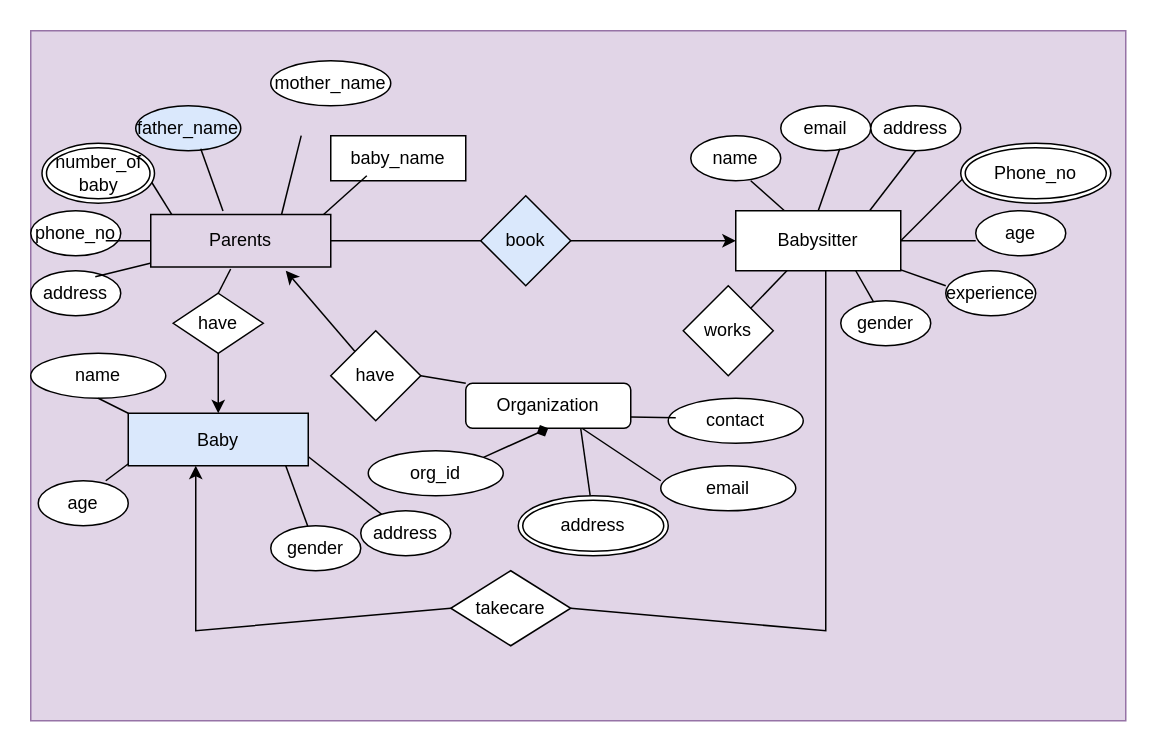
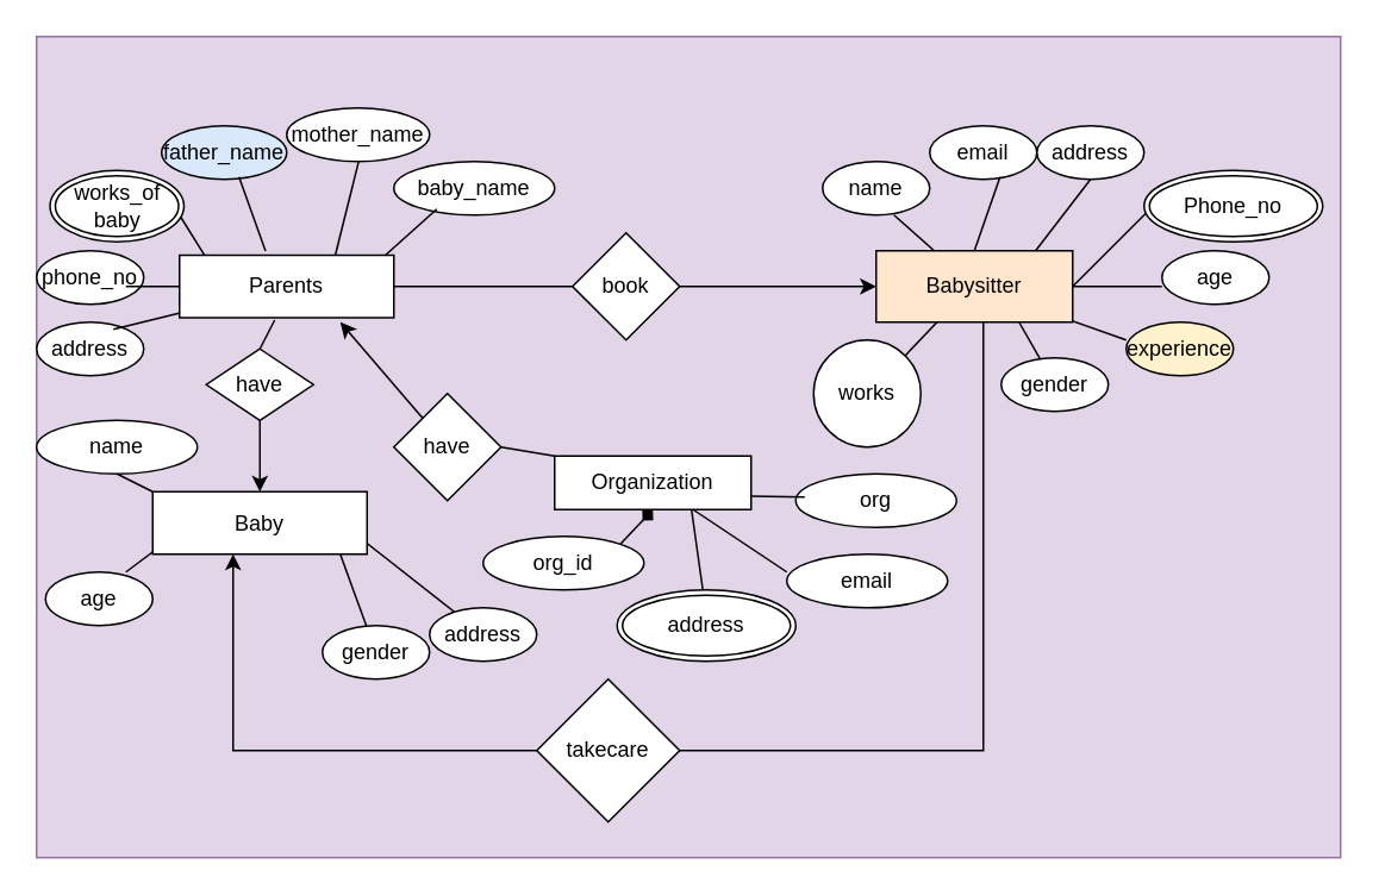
- <mxCell id="27" value="mother_name" style="ellipse;whiteSpace=wrap;html=1;" parent="1" vertex="1"><mxGeometry x="180" y="40" width="80" height="30" as="geometry" /></mxCell>
+ <mxCell id="27" value="mother_name" style="ellipse;whiteSpace=wrap;html=1;" parent="1" vertex="1"><mxGeometry x="160" y="60" width="80" height="30" as="geometry" /></mxCell>
- <mxCell id="25" value="baby_name" style="whiteSpace=wrap;html=1;rounded=0;" parent="1" vertex="1"><mxGeometry x="220" y="90" width="90" height="30" as="geometry" /></mxCell>
+ <mxCell id="25" value="baby_name" style="ellipse;whiteSpace=wrap;html=1;" parent="1" vertex="1"><mxGeometry x="220" y="90" width="90" height="30" as="geometry" /></mxCell>
- <mxCell id="62" value="number_of&lt;br&gt;baby" style="ellipse;shape=doubleEllipse;margin=3;whiteSpace=wrap;html=1;align=center;" parent="1" vertex="1"><mxGeometry x="27.5" y="95" width="75" height="40" as="geometry" /></mxCell>
+ <mxCell id="62" value="works_of&lt;br&gt;baby" style="ellipse;shape=doubleEllipse;margin=3;whiteSpace=wrap;html=1;align=center;" parent="1" vertex="1"><mxGeometry x="27.5" y="95" width="75" height="40" as="geometry" /></mxCell>
- <mxCell id="50" value="Parents" style="rounded=0;whiteSpace=wrap;html=1;fillColor=#e1d5e7;" parent="1" vertex="1"><mxGeometry x="100" y="142.5" width="120" height="35" as="geometry" /></mxCell>
+ <mxCell id="50" value="Parents" style="rounded=0;whiteSpace=wrap;html=1;" parent="1" vertex="1"><mxGeometry x="100" y="142.5" width="120" height="35" as="geometry" /></mxCell>
- <mxCell id="5" value="book" style="rhombus;whiteSpace=wrap;html=1;fillColor=#dae8fc;" parent="1" vertex="1"><mxGeometry x="320" y="130" width="60" height="60" as="geometry" /></mxCell>
+ <mxCell id="5" value="book" style="rhombus;whiteSpace=wrap;html=1;" parent="1" vertex="1"><mxGeometry x="320" y="130" width="60" height="60" as="geometry" /></mxCell>
- <mxCell id="48" value="Babysitter" style="rounded=0;whiteSpace=wrap;html=1;" parent="1" vertex="1"><mxGeometry x="490" y="140" width="110" height="40" as="geometry" /></mxCell>
+ <mxCell id="48" value="Babysitter" style="rounded=0;whiteSpace=wrap;html=1;fillColor=#ffe6cc;" parent="1" vertex="1"><mxGeometry x="490" y="140" width="110" height="40" as="geometry" /></mxCell>
- <mxCell id="16" value="experience" style="ellipse;whiteSpace=wrap;html=1;" parent="1" vertex="1"><mxGeometry x="630" y="180" width="60" height="30" as="geometry" /></mxCell>
+ <mxCell id="16" value="experience" style="ellipse;whiteSpace=wrap;html=1;fillColor=#fff2cc;" parent="1" vertex="1"><mxGeometry x="630" y="180" width="60" height="30" as="geometry" /></mxCell>
- <mxCell id="4" value="works" style="rhombus;whiteSpace=wrap;html=1;" parent="1" vertex="1"><mxGeometry x="455" y="190" width="60" height="60" as="geometry" /></mxCell>
+ <mxCell id="4" value="works" style="ellipse;whiteSpace=wrap;html=1;" parent="1" vertex="1"><mxGeometry x="455" y="190" width="60" height="60" as="geometry" /></mxCell>
- <mxCell id="47" value="Organization" style="whiteSpace=wrap;html=1;rounded=1;" parent="1" vertex="1"><mxGeometry x="310" y="255" width="110" height="30" as="geometry" /></mxCell>
+ <mxCell id="47" value="Organization" style="rounded=0;whiteSpace=wrap;html=1;" parent="1" vertex="1"><mxGeometry x="310" y="255" width="110" height="30" as="geometry" /></mxCell>
- <mxCell id="11" value="contact" style="ellipse;whiteSpace=wrap;html=1;" parent="1" vertex="1"><mxGeometry x="445" y="265" width="90" height="30" as="geometry" /></mxCell>
+ <mxCell id="11" value="org" style="ellipse;whiteSpace=wrap;html=1;" parent="1" vertex="1"><mxGeometry x="445" y="265" width="90" height="30" as="geometry" /></mxCell>
- <mxCell id="49" value="Baby" style="rounded=0;whiteSpace=wrap;html=1;fillColor=#dae8fc;" parent="1" vertex="1"><mxGeometry x="85" y="275" width="120" height="35" as="geometry" /></mxCell>
+ <mxCell id="49" value="Baby" style="rounded=0;whiteSpace=wrap;html=1;" parent="1" vertex="1"><mxGeometry x="85" y="275" width="120" height="35" as="geometry" /></mxCell>
- <mxCell id="9" value="org_id" style="ellipse;whiteSpace=wrap;html=1;" parent="1" vertex="1"><mxGeometry x="245" y="300" width="90" height="30" as="geometry" /></mxCell>
+ <mxCell id="9" value="org_id" style="ellipse;whiteSpace=wrap;html=1;" parent="1" vertex="1"><mxGeometry x="270" y="300" width="90" height="30" as="geometry" /></mxCell>
- <mxCell id="51" value="takecare" style="rhombus;whiteSpace=wrap;html=1;" parent="1" vertex="1"><mxGeometry x="300" y="380" width="80" height="50" as="geometry" /></mxCell>
+ <mxCell id="51" value="takecare" style="rhombus;whiteSpace=wrap;html=1;" parent="1" vertex="1"><mxGeometry x="300" y="380" width="80" height="80" as="geometry" /></mxCell>
